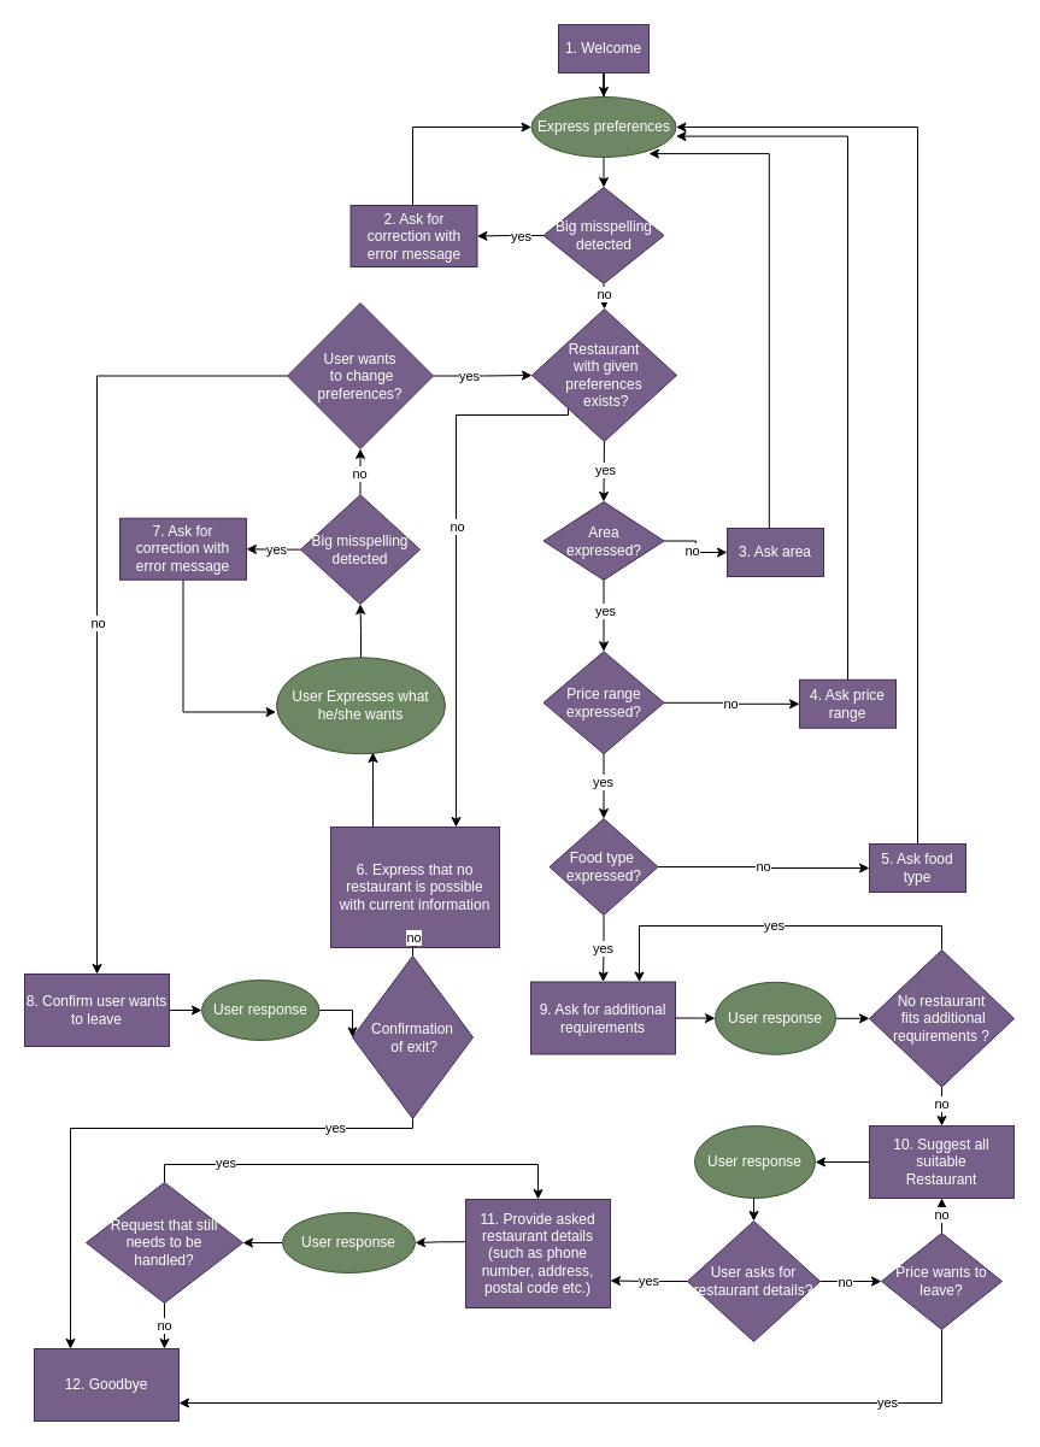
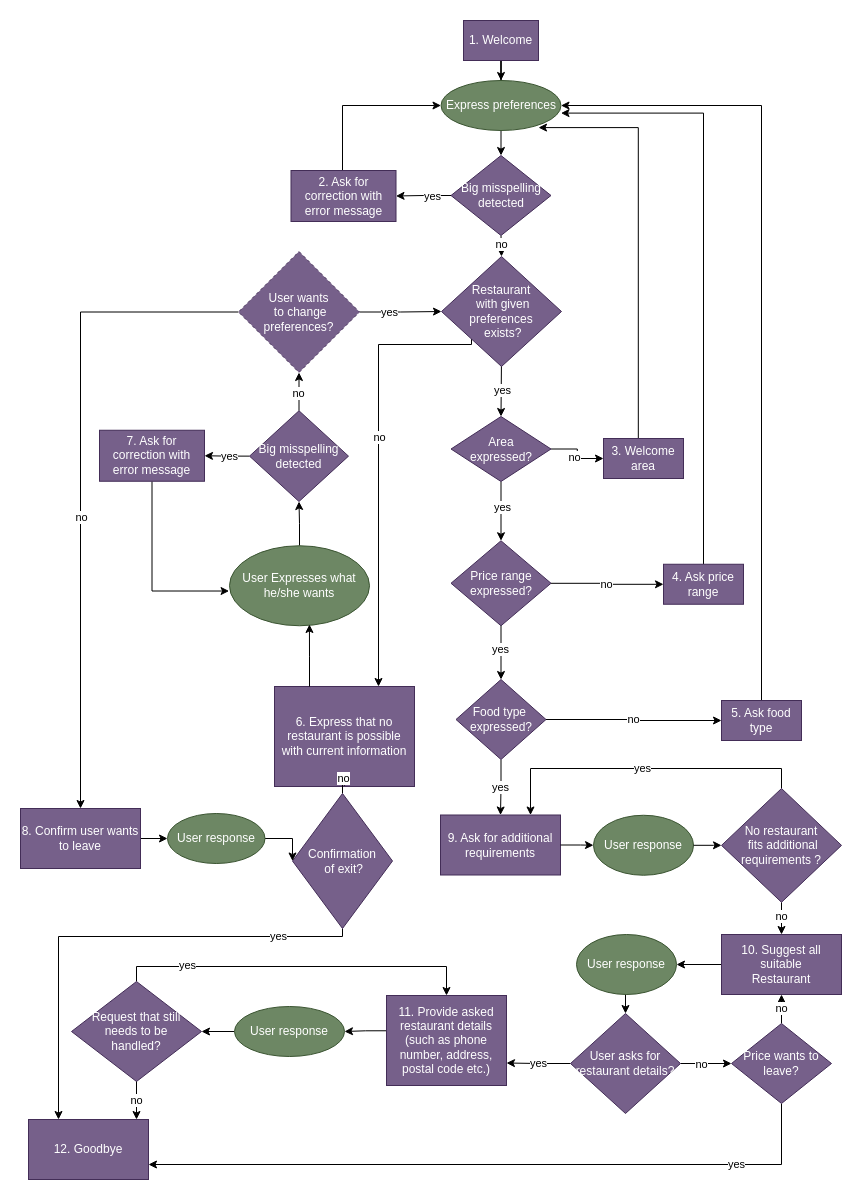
- <mxCell id="47" value="&lt;div&gt;User wants&lt;/div&gt;&lt;div&gt;&amp;nbsp;to change preferences?&lt;/div&gt;" style="rhombus;whiteSpace=wrap;html=1;fillColor=#76608a;strokeColor=#432D57;fontColor=#ffffff;" parent="1" vertex="1"><mxGeometry x="238" y="251" width="121" height="121" as="geometry" /></mxCell>
+ <mxCell id="47" value="&lt;div&gt;User wants&lt;/div&gt;&lt;div&gt;&amp;nbsp;to change preferences?&lt;/div&gt;" style="rhombus;whiteSpace=wrap;html=1;fillColor=#76608a;strokeColor=#432D57;fontColor=#ffffff;dashed=1;" parent="1" vertex="1"><mxGeometry x="238" y="251" width="121" height="121" as="geometry" /></mxCell>
- <mxCell id="19" value="3. Ask area" style="rounded=0;whiteSpace=wrap;html=1;fillColor=#76608a;fontColor=#ffffff;strokeColor=#432D57;" parent="1" vertex="1"><mxGeometry x="603" y="438" width="80" height="40" as="geometry" /></mxCell>
+ <mxCell id="19" value="3. Welcome area" style="rounded=0;whiteSpace=wrap;html=1;fillColor=#76608a;fontColor=#ffffff;strokeColor=#432D57;" parent="1" vertex="1"><mxGeometry x="603" y="438" width="80" height="40" as="geometry" /></mxCell>
